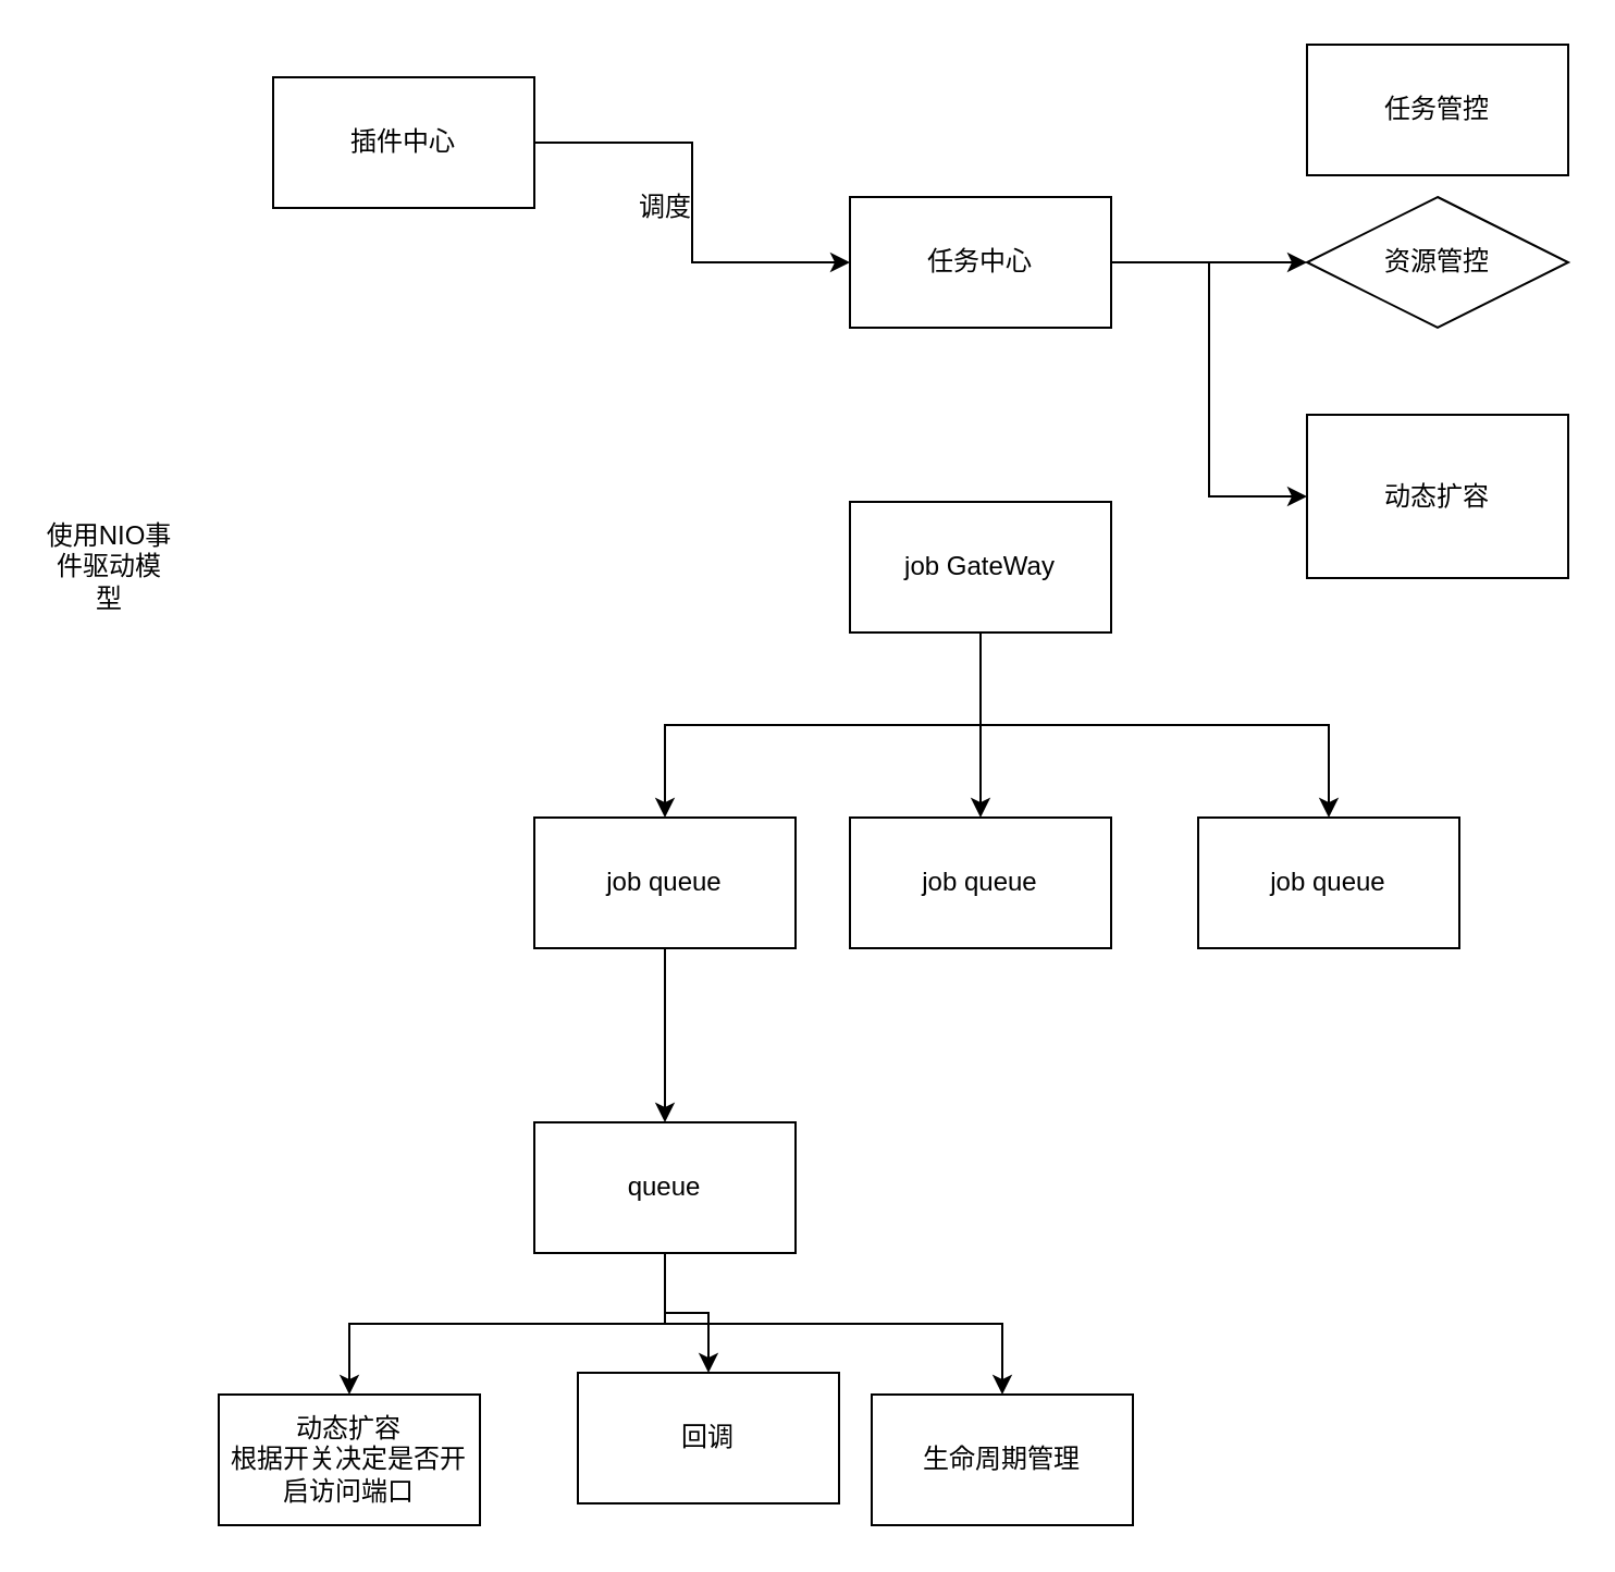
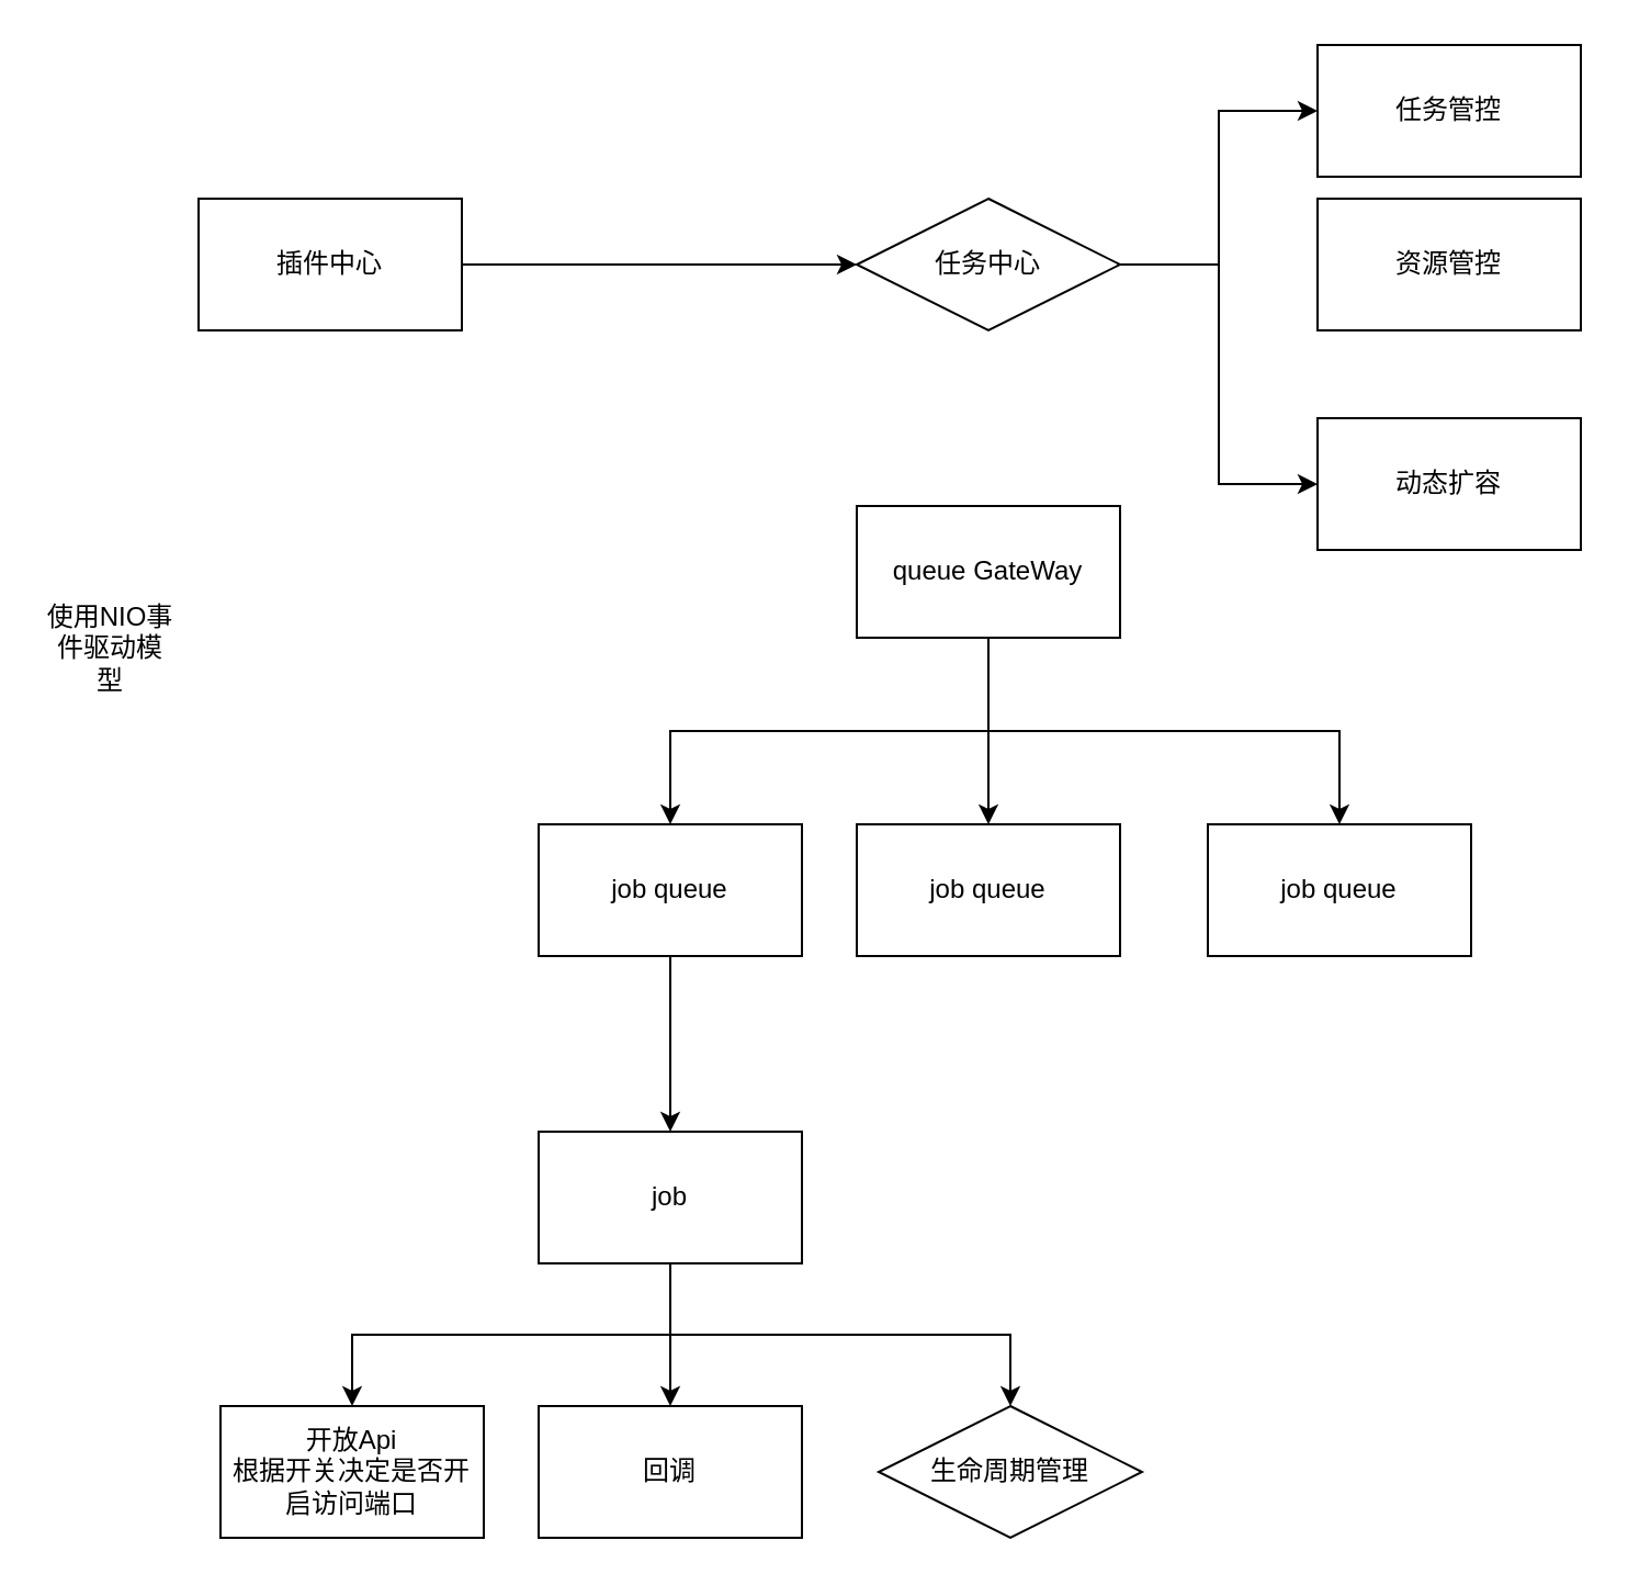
- <mxCell id="3" value="插件中心" style="rounded=0;whiteSpace=wrap;html=1;" vertex="1" parent="1"><mxGeometry x="125" y="35" width="120" height="60" as="geometry" /></mxCell>
+ <mxCell id="3" value="插件中心" style="rounded=0;whiteSpace=wrap;html=1;" vertex="1" parent="1"><mxGeometry x="90" y="90" width="120" height="60" as="geometry" /></mxCell>
+ <mxCell id="4" value="" style="edgeStyle=orthogonalEdgeStyle;rounded=0;orthogonalLoop=1;jettySize=auto;html=1;entryX=0;entryY=0.5;entryDx=0;entryDy=0;" edge="1" parent="1" source="7" target="8"><mxGeometry relative="1" as="geometry" /></mxCell>
- <mxCell id="11" value="调度" style="text;html=1;align=center;verticalAlign=middle;resizable=0;points=[];autosize=1;strokeColor=none;fillColor=none;" vertex="1" parent="1"><mxGeometry x="280" y="80" width="50" height="30" as="geometry" /></mxCell>
- <mxCell id="7" value="任务中心" style="rounded=0;whiteSpace=wrap;html=1;" vertex="1" parent="1"><mxGeometry x="390" y="90" width="120" height="60" as="geometry" /></mxCell>
+ <mxCell id="7" value="任务中心" style="rhombus;whiteSpace=wrap;html=1;" vertex="1" parent="1"><mxGeometry x="390" y="90" width="120" height="60" as="geometry" /></mxCell>
- <mxCell id="5" style="edgeStyle=orthogonalEdgeStyle;rounded=0;orthogonalLoop=1;jettySize=auto;html=1;exitX=1;exitY=0.5;exitDx=0;exitDy=0;" edge="1" parent="1" source="7" target="9"><mxGeometry relative="1" as="geometry" /></mxCell>
- <mxCell id="9" value="资源管控" style="rhombus;whiteSpace=wrap;html=1;" vertex="1" parent="1"><mxGeometry x="600" y="90" width="120" height="60" as="geometry" /></mxCell>
+ <mxCell id="9" value="资源管控" style="rounded=0;whiteSpace=wrap;html=1;" vertex="1" parent="1"><mxGeometry x="600" y="90" width="120" height="60" as="geometry" /></mxCell>
- <mxCell id="10" value="动态扩容" style="rounded=0;whiteSpace=wrap;html=1;" vertex="1" parent="1"><mxGeometry x="600" y="190" width="120" height="75" as="geometry" /></mxCell>
+ <mxCell id="10" value="动态扩容" style="rounded=0;whiteSpace=wrap;html=1;" vertex="1" parent="1"><mxGeometry x="600" y="190" width="120" height="60" as="geometry" /></mxCell>
- <mxCell id="27" value="使用NIO事件驱动模型" style="text;html=1;strokeColor=none;fillColor=none;align=center;verticalAlign=middle;whiteSpace=wrap;rounded=0;" vertex="1" parent="1"><mxGeometry x="20" y="245" width="60" height="30" as="geometry" /></mxCell>
+ <mxCell id="27" value="使用NIO事件驱动模型" style="text;html=1;strokeColor=none;fillColor=none;align=center;verticalAlign=middle;whiteSpace=wrap;rounded=0;" vertex="1" parent="1"><mxGeometry x="20" y="280" width="60" height="30" as="geometry" /></mxCell>
- <mxCell id="15" value="job GateWay" style="rounded=0;whiteSpace=wrap;html=1;" vertex="1" parent="1"><mxGeometry x="390" y="230" width="120" height="60" as="geometry" /></mxCell>
+ <mxCell id="15" value="queue GateWay" style="rounded=0;whiteSpace=wrap;html=1;" vertex="1" parent="1"><mxGeometry x="390" y="230" width="120" height="60" as="geometry" /></mxCell>
- <mxCell id="23" value="queue" style="rounded=0;whiteSpace=wrap;html=1;" vertex="1" parent="1"><mxGeometry x="245" y="515" width="120" height="60" as="geometry" /></mxCell>
+ <mxCell id="23" value="job" style="rounded=0;whiteSpace=wrap;html=1;" vertex="1" parent="1"><mxGeometry x="245" y="515" width="120" height="60" as="geometry" /></mxCell>
- <mxCell id="25" value="回调" style="rounded=0;whiteSpace=wrap;html=1;" vertex="1" parent="1"><mxGeometry x="265" y="630" width="120" height="60" as="geometry" /></mxCell>
+ <mxCell id="25" value="回调" style="rounded=0;whiteSpace=wrap;html=1;" vertex="1" parent="1"><mxGeometry x="245" y="640" width="120" height="60" as="geometry" /></mxCell>
- <mxCell id="24" value="动态扩容&lt;br&gt;根据开关决定是否开启访问端口" style="rounded=0;whiteSpace=wrap;html=1;" vertex="1" parent="1"><mxGeometry x="100" y="640" width="120" height="60" as="geometry" /></mxCell>
+ <mxCell id="24" value="开放Api&lt;br&gt;根据开关决定是否开启访问端口" style="rounded=0;whiteSpace=wrap;html=1;" vertex="1" parent="1"><mxGeometry x="100" y="640" width="120" height="60" as="geometry" /></mxCell>
- <mxCell id="26" value="生命周期管理" style="rounded=0;whiteSpace=wrap;html=1;" vertex="1" parent="1"><mxGeometry x="400" y="640" width="120" height="60" as="geometry" /></mxCell>
+ <mxCell id="26" value="生命周期管理" style="rhombus;whiteSpace=wrap;html=1;" vertex="1" parent="1"><mxGeometry x="400" y="640" width="120" height="60" as="geometry" /></mxCell>
